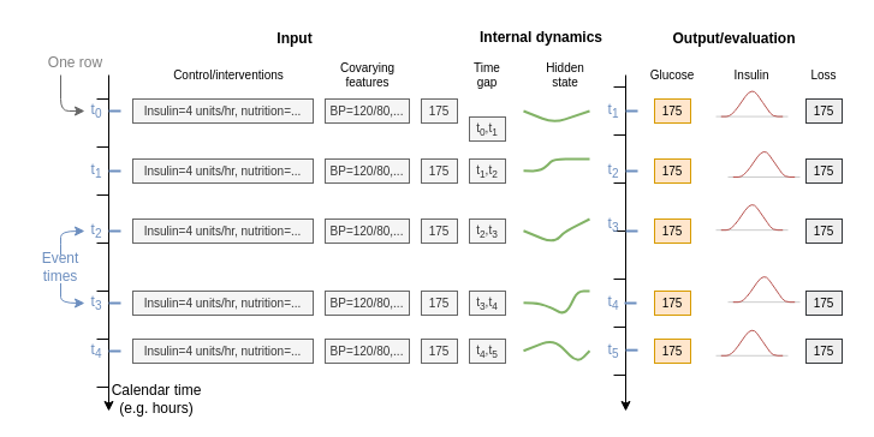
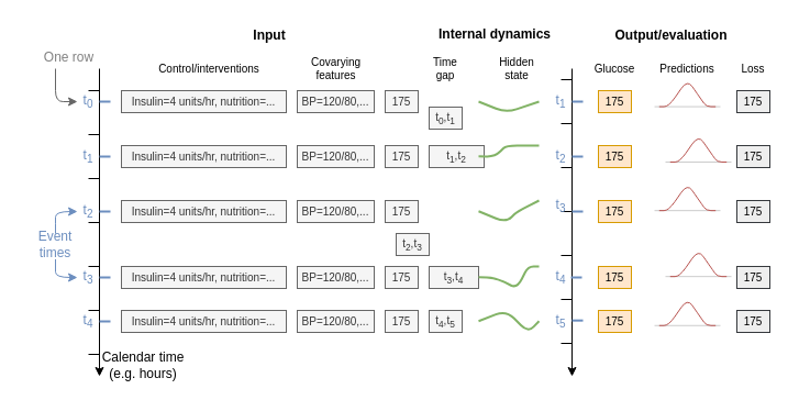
- <mxCell id="56" value="Insulin" style="text;html=1;strokeColor=none;fillColor=none;align=center;verticalAlign=middle;whiteSpace=wrap;rounded=0;fontSize=10;fontColor=#000000;fontStyle=0" parent="1" vertex="1"><mxGeometry x="605" y="52" width="40" height="20" as="geometry" /></mxCell>
+ <mxCell id="56" value="Predictions" style="text;html=1;strokeColor=none;fillColor=none;align=center;verticalAlign=middle;whiteSpace=wrap;rounded=0;fontSize=10;fontColor=#000000;fontStyle=0" parent="1" vertex="1"><mxGeometry x="605" y="52" width="40" height="20" as="geometry" /></mxCell>
- <mxCell id="49" value="t&lt;sub&gt;1&lt;/sub&gt;,t&lt;sub&gt;2&lt;/sub&gt;" style="rounded=0;whiteSpace=wrap;html=1;fillColor=#f5f5f5;strokeColor=#666666;fontColor=#333333;fontSize=10;" parent="1" vertex="1"><mxGeometry x="390" y="132" width="30" height="20" as="geometry" /></mxCell>
+ <mxCell id="49" value="t&lt;sub&gt;1&lt;/sub&gt;,t&lt;sub&gt;2&lt;/sub&gt;" style="rounded=0;whiteSpace=wrap;html=1;fillColor=#f5f5f5;strokeColor=#666666;fontColor=#333333;fontSize=10;" parent="1" vertex="1"><mxGeometry x="390" y="132" width="50" height="20" as="geometry" /></mxCell>
- <mxCell id="50" value="t&lt;sub&gt;2&lt;/sub&gt;,t&lt;sub&gt;3&lt;/sub&gt;" style="rounded=0;whiteSpace=wrap;html=1;fillColor=#f5f5f5;strokeColor=#666666;fontColor=#333333;fontSize=10;" parent="1" vertex="1"><mxGeometry x="390" y="182" width="30" height="20" as="geometry" /></mxCell>
+ <mxCell id="50" value="t&lt;sub&gt;2&lt;/sub&gt;,t&lt;sub&gt;3&lt;/sub&gt;" style="rounded=0;whiteSpace=wrap;html=1;fillColor=#f5f5f5;strokeColor=#666666;fontColor=#333333;fontSize=10;" parent="1" vertex="1"><mxGeometry x="360" y="212" width="30" height="20" as="geometry" /></mxCell>
- <mxCell id="51" value="t&lt;sub&gt;3&lt;/sub&gt;,t&lt;sub&gt;4&lt;/sub&gt;" style="rounded=0;whiteSpace=wrap;html=1;fillColor=#f5f5f5;strokeColor=#666666;fontColor=#333333;fontSize=10;" parent="1" vertex="1"><mxGeometry x="390" y="242" width="30" height="20" as="geometry" /></mxCell>
+ <mxCell id="51" value="t&lt;sub&gt;3&lt;/sub&gt;,t&lt;sub&gt;4&lt;/sub&gt;" style="rounded=0;whiteSpace=wrap;html=1;fillColor=#f5f5f5;strokeColor=#666666;fontColor=#333333;fontSize=10;" parent="1" vertex="1"><mxGeometry x="390" y="242" width="45" height="20" as="geometry" /></mxCell>
